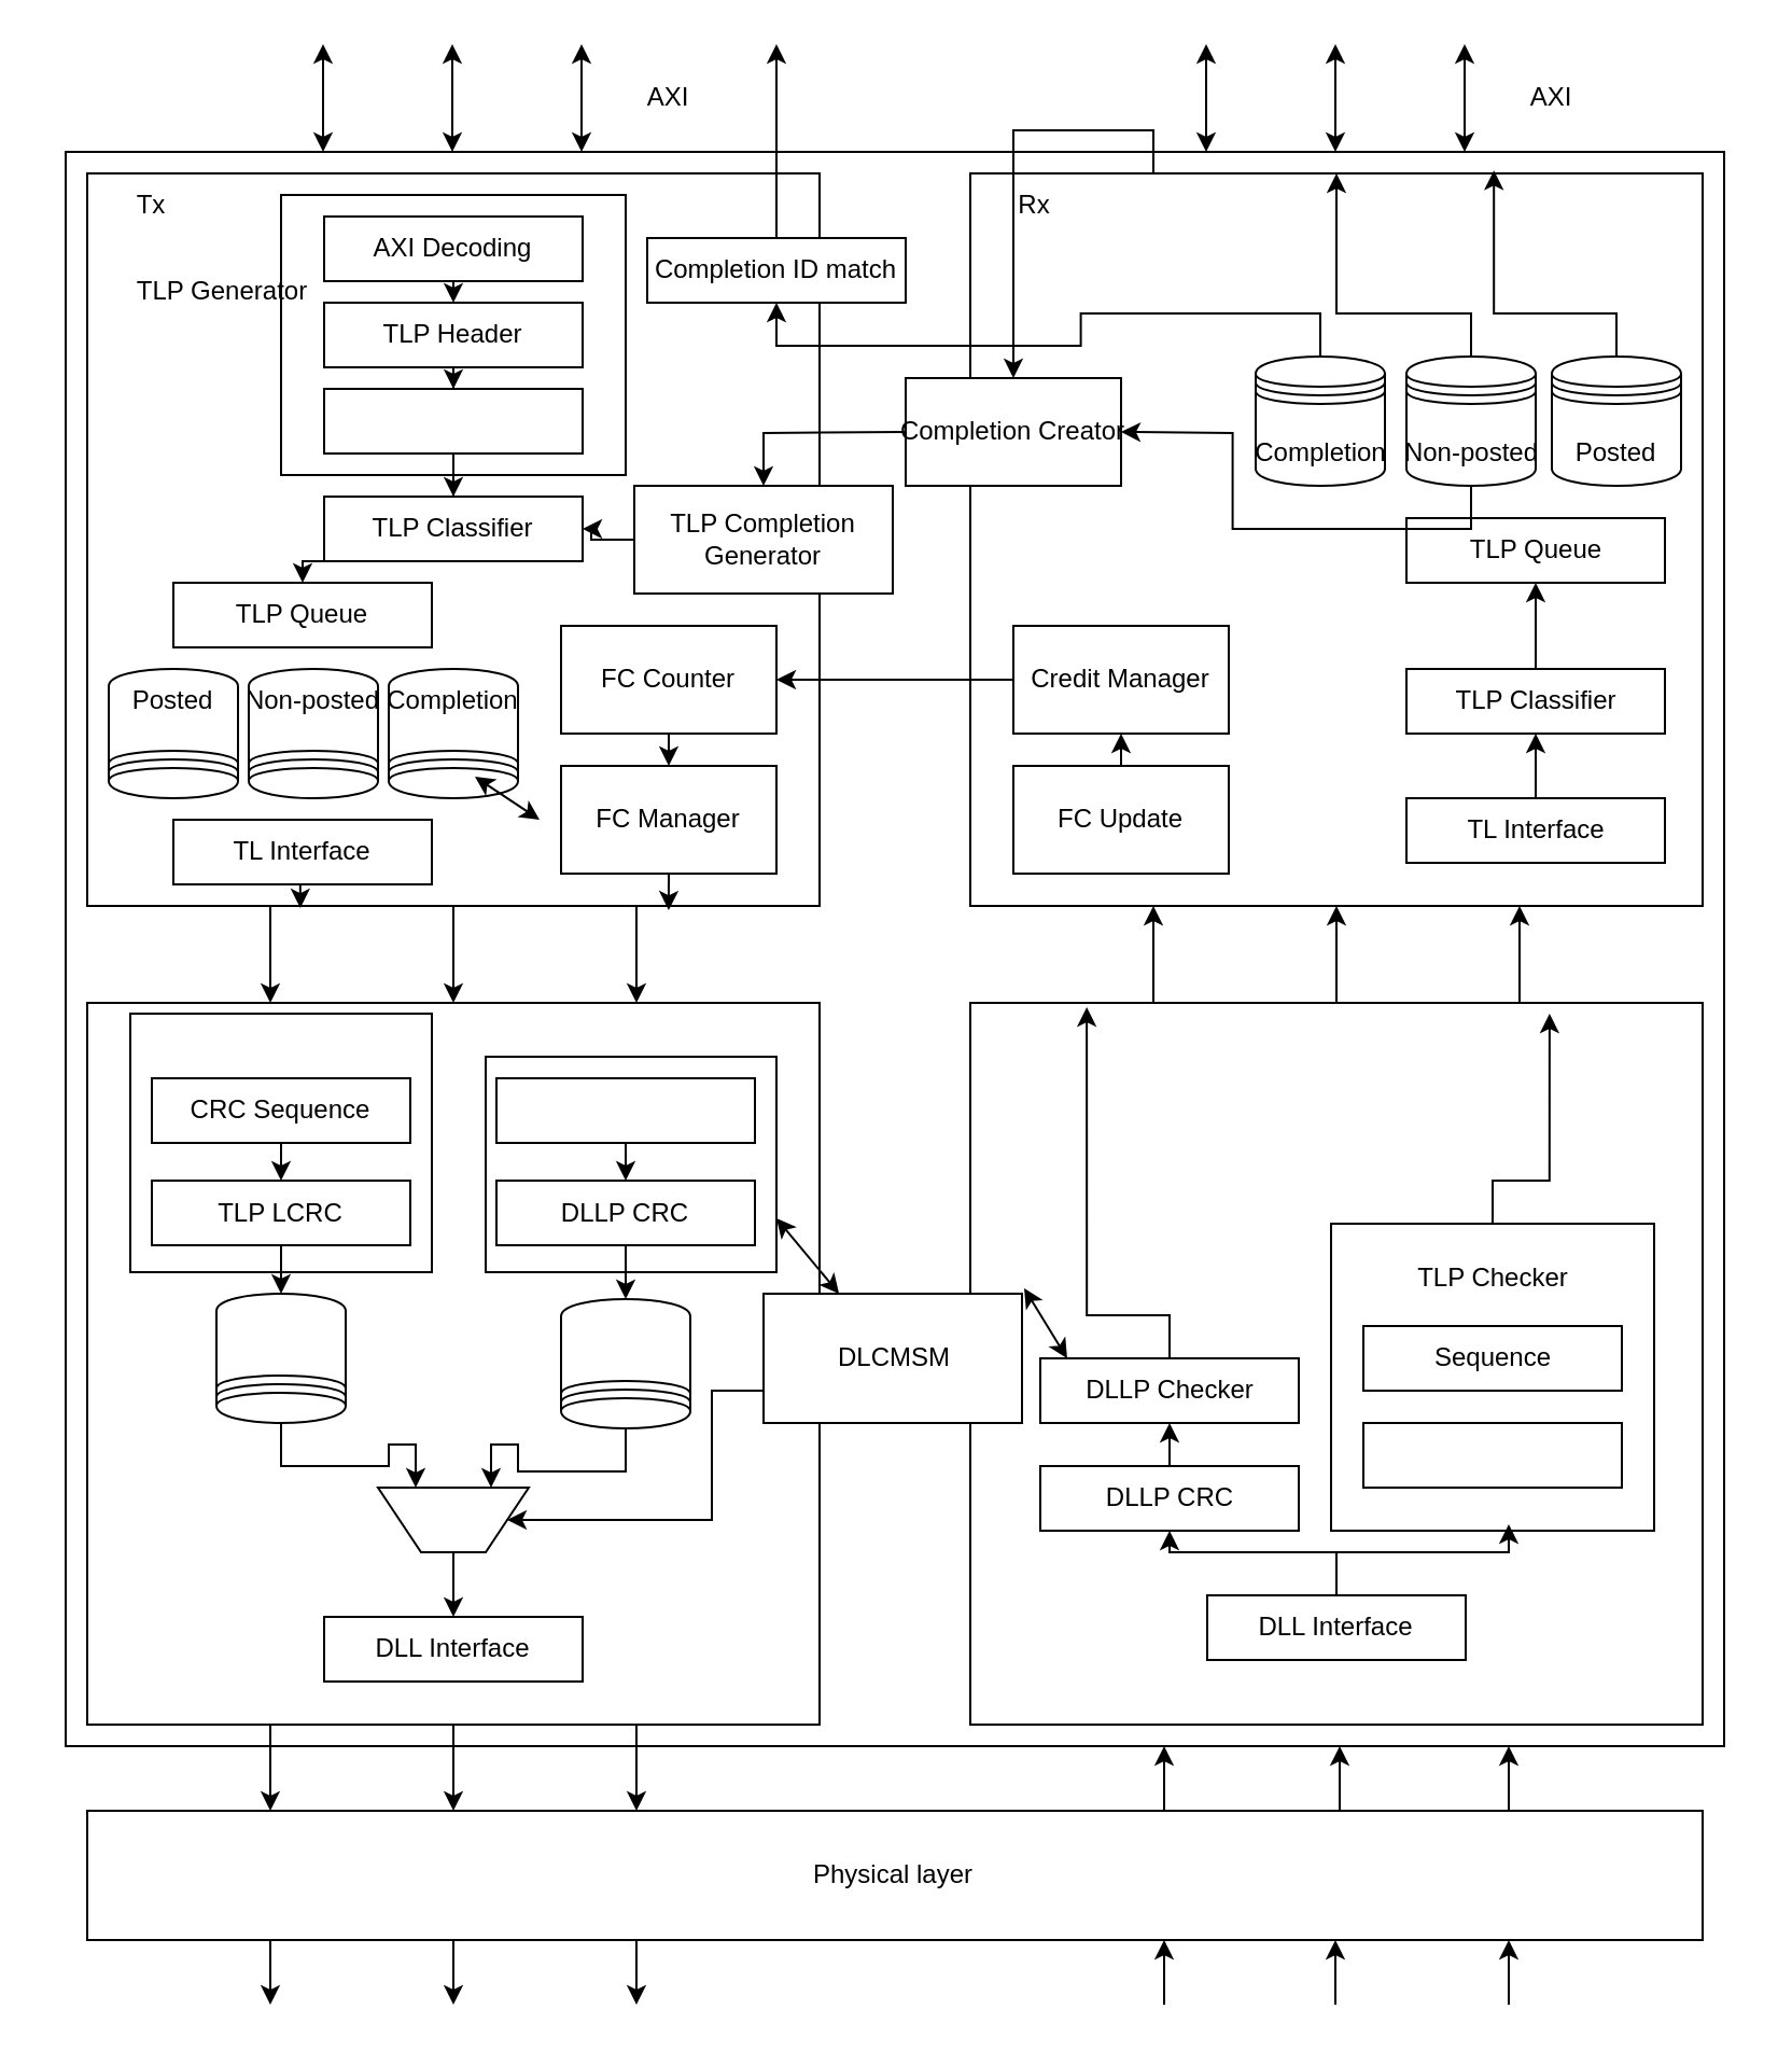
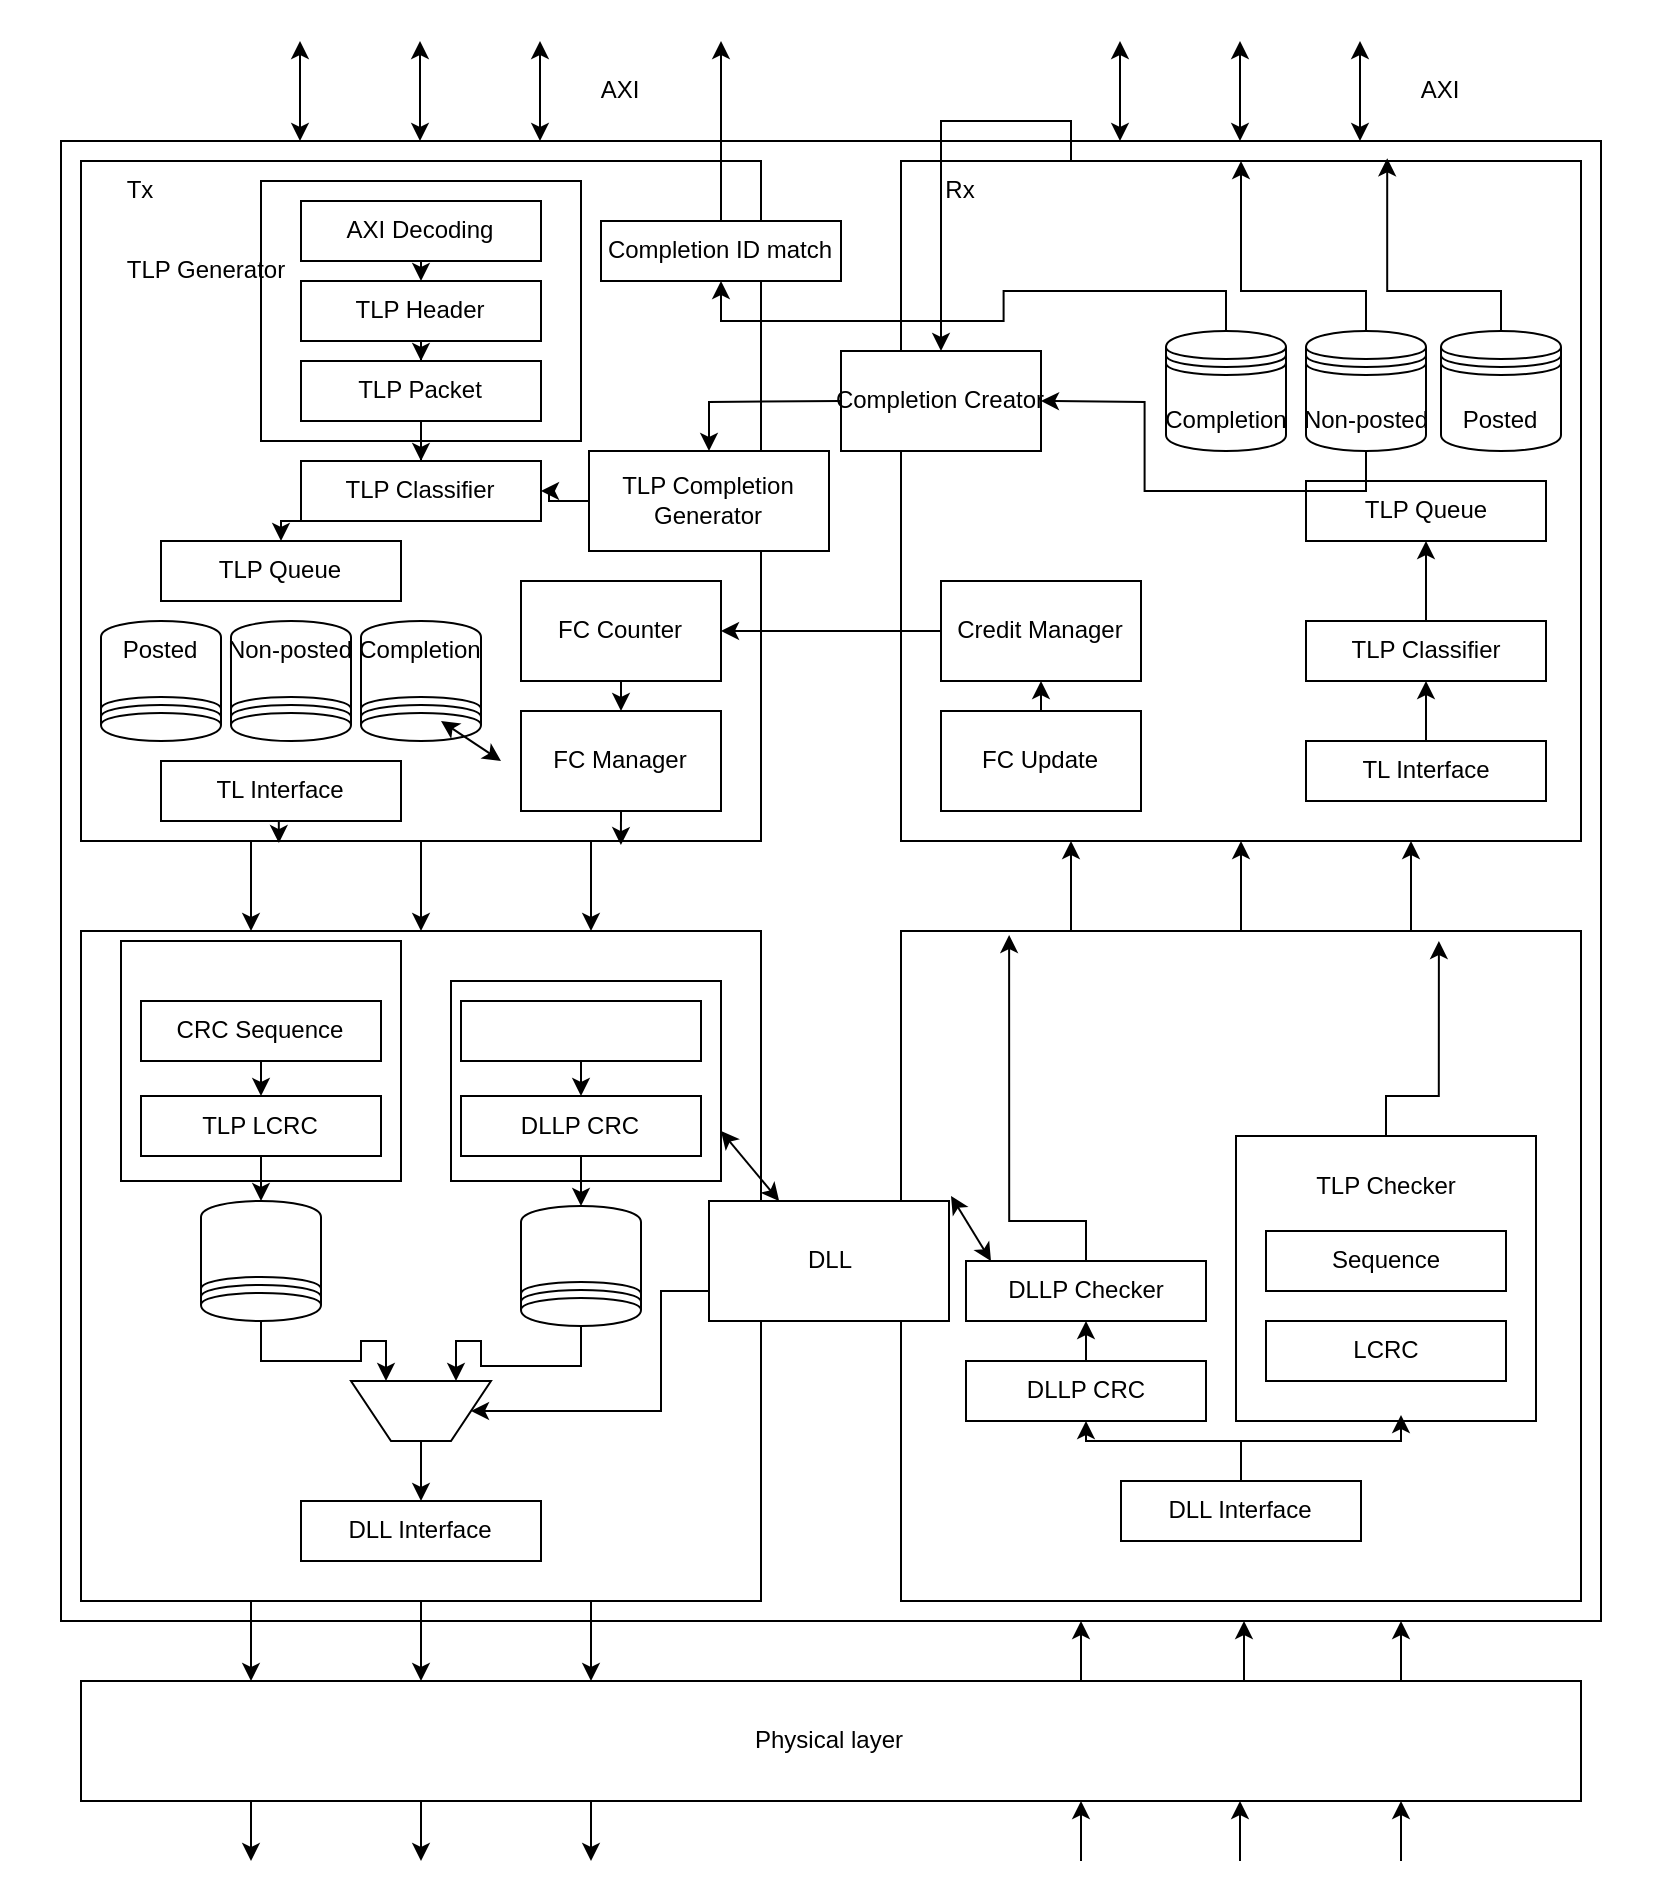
+ <mxCell id="92" value="TLP Packet" style="text;html=1;align=center;verticalAlign=middle;whiteSpace=wrap;rounded=0;" parent="1" vertex="1"><mxGeometry x="150" y="180" width="120" height="30" as="geometry" /></mxCell>
- <mxCell id="116" value="DLCMSM" style="text;html=1;align=center;verticalAlign=middle;whiteSpace=wrap;rounded=0;" parent="1" vertex="1"><mxGeometry x="355" y="615" width="120" height="30" as="geometry" /></mxCell>
+ <mxCell id="116" value="DLL" style="text;html=1;align=center;verticalAlign=middle;whiteSpace=wrap;rounded=0;" parent="1" vertex="1"><mxGeometry x="355" y="615" width="120" height="30" as="geometry" /></mxCell>
+ <mxCell id="120" value="LCRC" style="text;html=1;align=center;verticalAlign=middle;whiteSpace=wrap;rounded=0;" parent="1" vertex="1"><mxGeometry x="632.5" y="660" width="120" height="30" as="geometry" /></mxCell>
